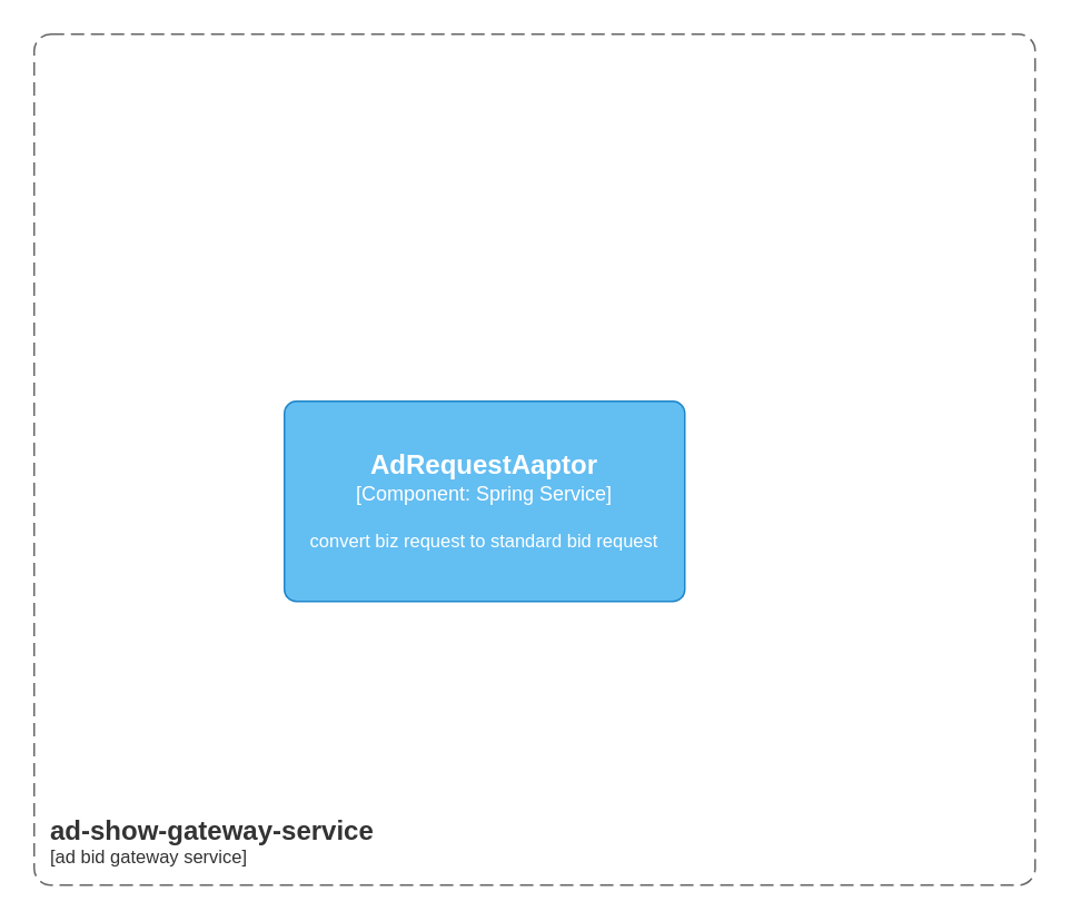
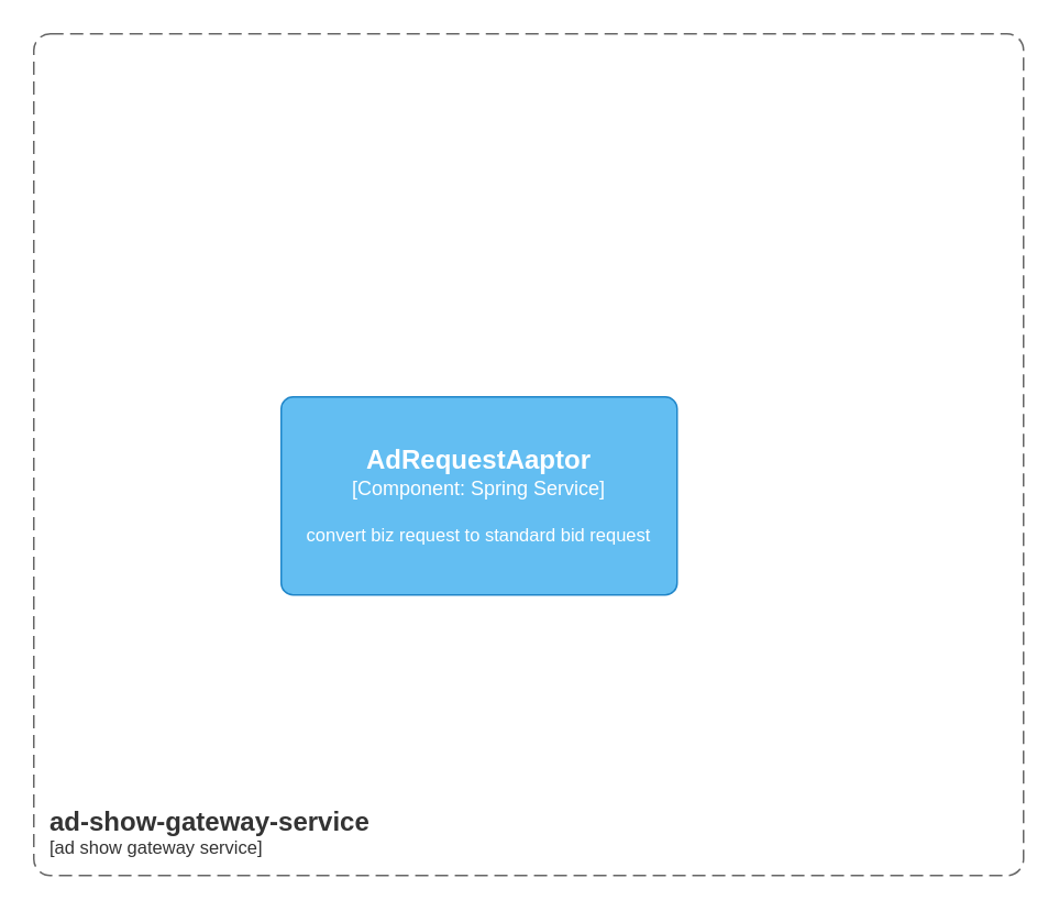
- <mxCell id="2" value="&lt;font style=&quot;font-size: 16px&quot;&gt;&lt;b&gt;&lt;div style=&quot;text-align: left&quot;&gt;ad-show-gateway-service&lt;/div&gt;&lt;/b&gt;&lt;/font&gt;&lt;div style=&quot;text-align: left&quot;&gt;[ad bid gateway service]&lt;/div&gt;" style="rounded=1;fontSize=11;whiteSpace=wrap;html=1;dashed=1;arcSize=20;fillColor=none;strokeColor=#666666;fontColor=#333333;labelBackgroundColor=none;align=left;verticalAlign=bottom;labelBorderColor=none;spacingTop=0;spacing=10;dashPattern=8 4;metaEdit=1;rotatable=0;perimeter=rectanglePerimeter;noLabel=0;labelPadding=0;allowArrows=0;connectable=0;expand=0;recursiveResize=0;editable=1;pointerEvents=0;absoluteArcSize=1;points=[[0.25,0,0],[0.5,0,0],[0.75,0,0],[1,0.25,0],[1,0.5,0],[1,0.75,0],[0.75,1,0],[0.5,1,0],[0.25,1,0],[0,0.75,0],[0,0.5,0],[0,0.25,0]];" parent="1" vertex="1"><mxGeometry x="20" y="20" width="600" height="510" as="geometry" /></mxCell>
+ <mxCell id="2" value="&lt;font style=&quot;font-size: 16px&quot;&gt;&lt;b&gt;&lt;div style=&quot;text-align: left&quot;&gt;ad-show-gateway-service&lt;/div&gt;&lt;/b&gt;&lt;/font&gt;&lt;div style=&quot;text-align: left&quot;&gt;[ad show gateway service]&lt;/div&gt;" style="rounded=1;fontSize=11;whiteSpace=wrap;html=1;dashed=1;arcSize=20;fillColor=none;strokeColor=#666666;fontColor=#333333;labelBackgroundColor=none;align=left;verticalAlign=bottom;labelBorderColor=none;spacingTop=0;spacing=10;dashPattern=8 4;metaEdit=1;rotatable=0;perimeter=rectanglePerimeter;noLabel=0;labelPadding=0;allowArrows=0;connectable=0;expand=0;recursiveResize=0;editable=1;pointerEvents=0;absoluteArcSize=1;points=[[0.25,0,0],[0.5,0,0],[0.75,0,0],[1,0.25,0],[1,0.5,0],[1,0.75,0],[0.75,1,0],[0.5,1,0],[0.25,1,0],[0,0.75,0],[0,0.5,0],[0,0.25,0]];" parent="1" vertex="1"><mxGeometry x="20" y="20" width="600" height="510" as="geometry" /></mxCell>
